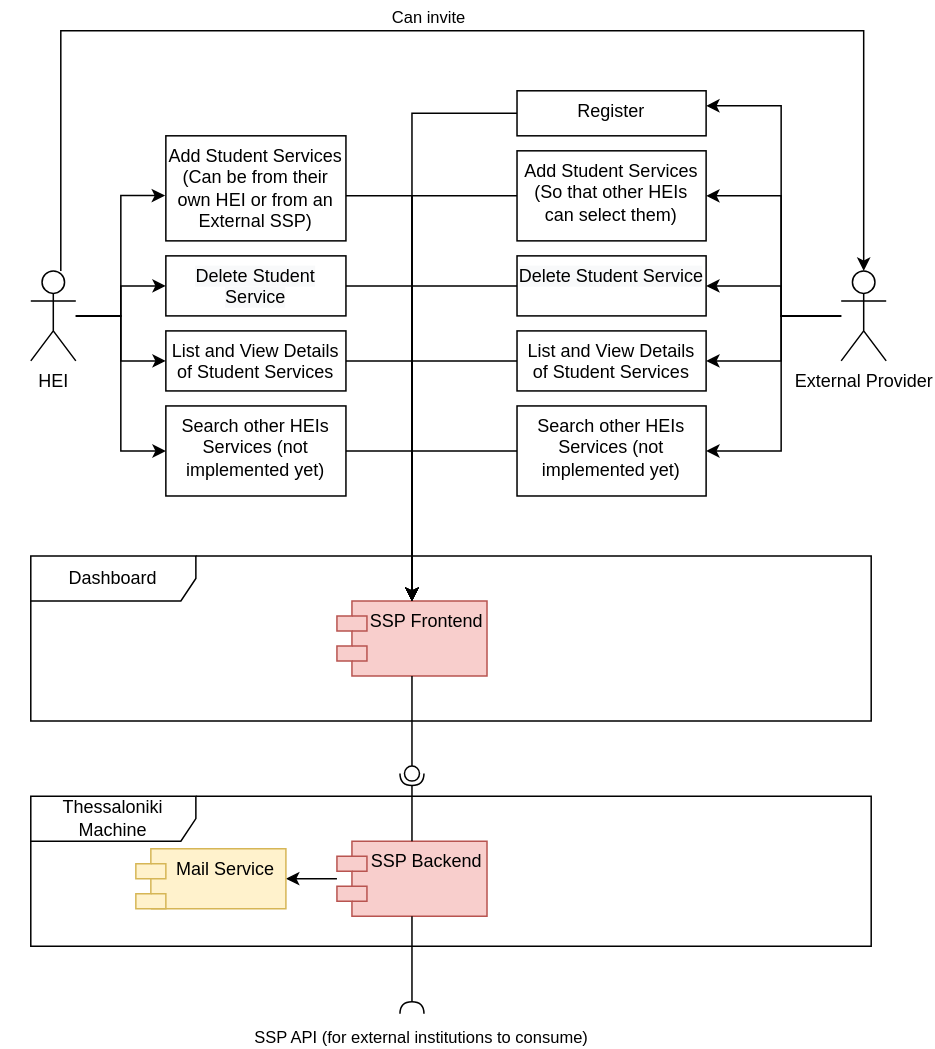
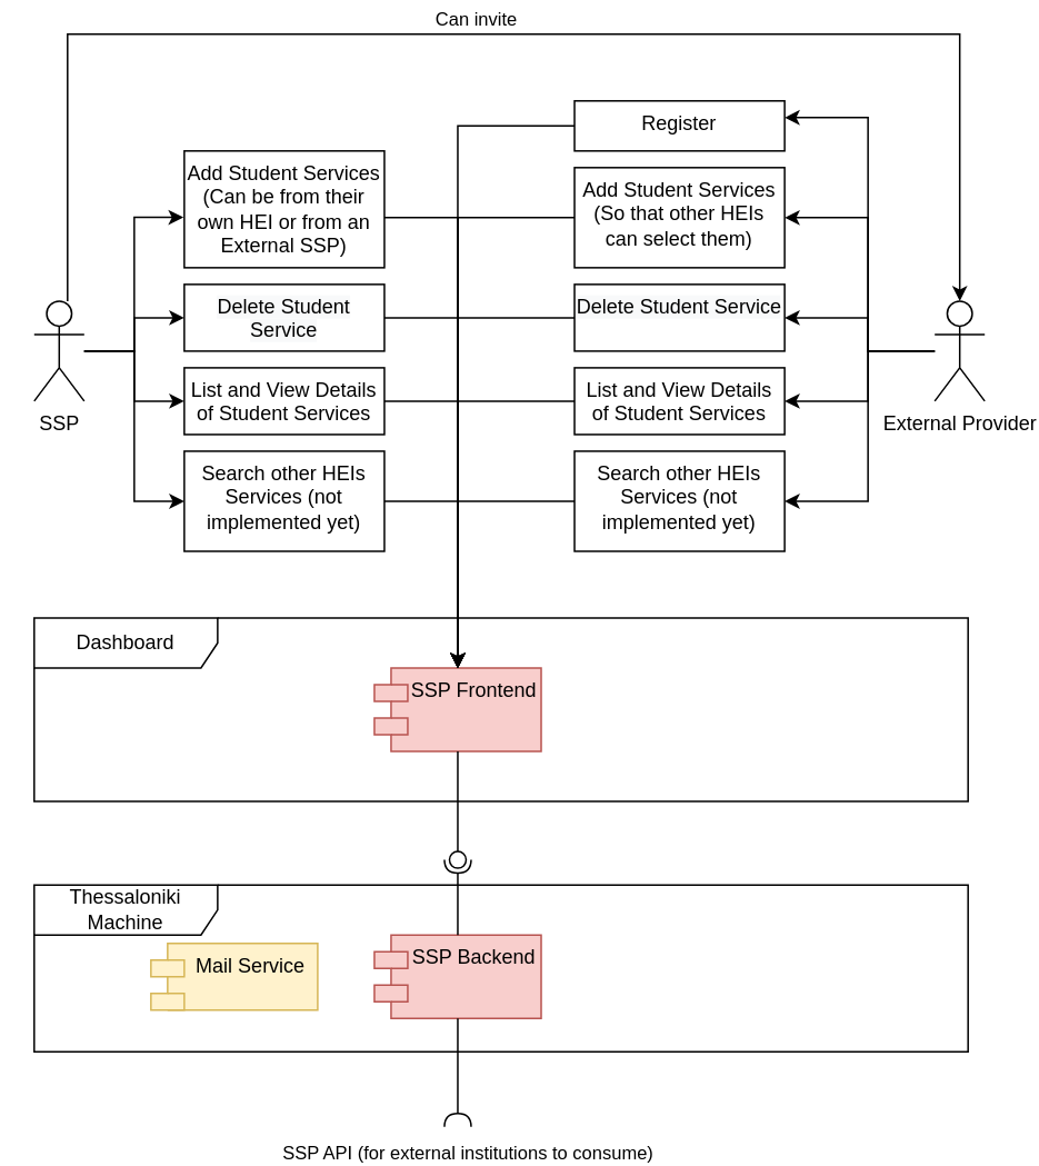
- <mxCell id="19" value="HEI" style="shape=umlActor;verticalLabelPosition=bottom;verticalAlign=top;html=1;" vertex="1" parent="1"><mxGeometry x="20" y="180" width="30" height="60" as="geometry" /></mxCell>
+ <mxCell id="19" value="SSP" style="shape=umlActor;verticalLabelPosition=bottom;verticalAlign=top;html=1;" vertex="1" parent="1"><mxGeometry x="20" y="180" width="30" height="60" as="geometry" /></mxCell>
- <mxCell id="5" value="" style="edgeStyle=orthogonalEdgeStyle;rounded=0;orthogonalLoop=1;jettySize=auto;html=1;" edge="1" parent="1" source="6" target="12"><mxGeometry relative="1" as="geometry" /></mxCell>
